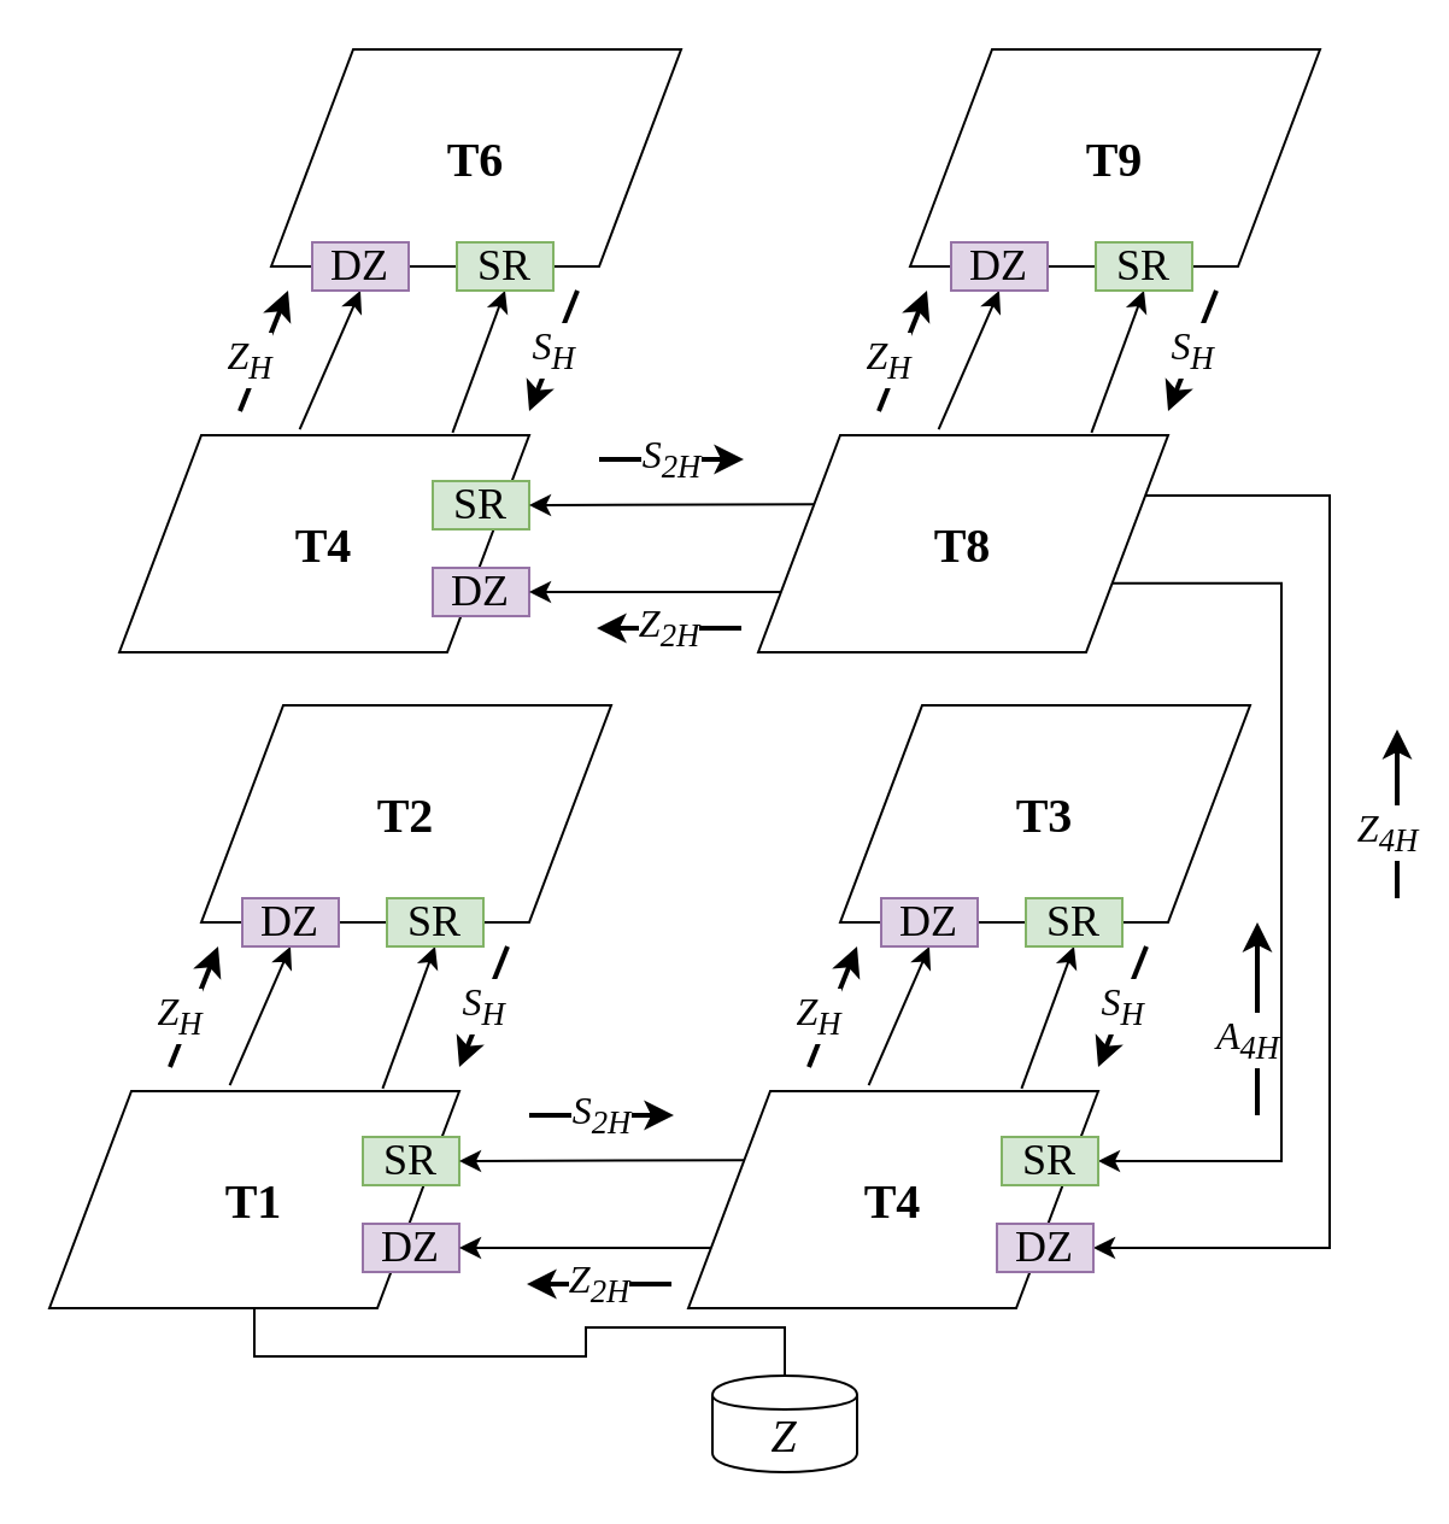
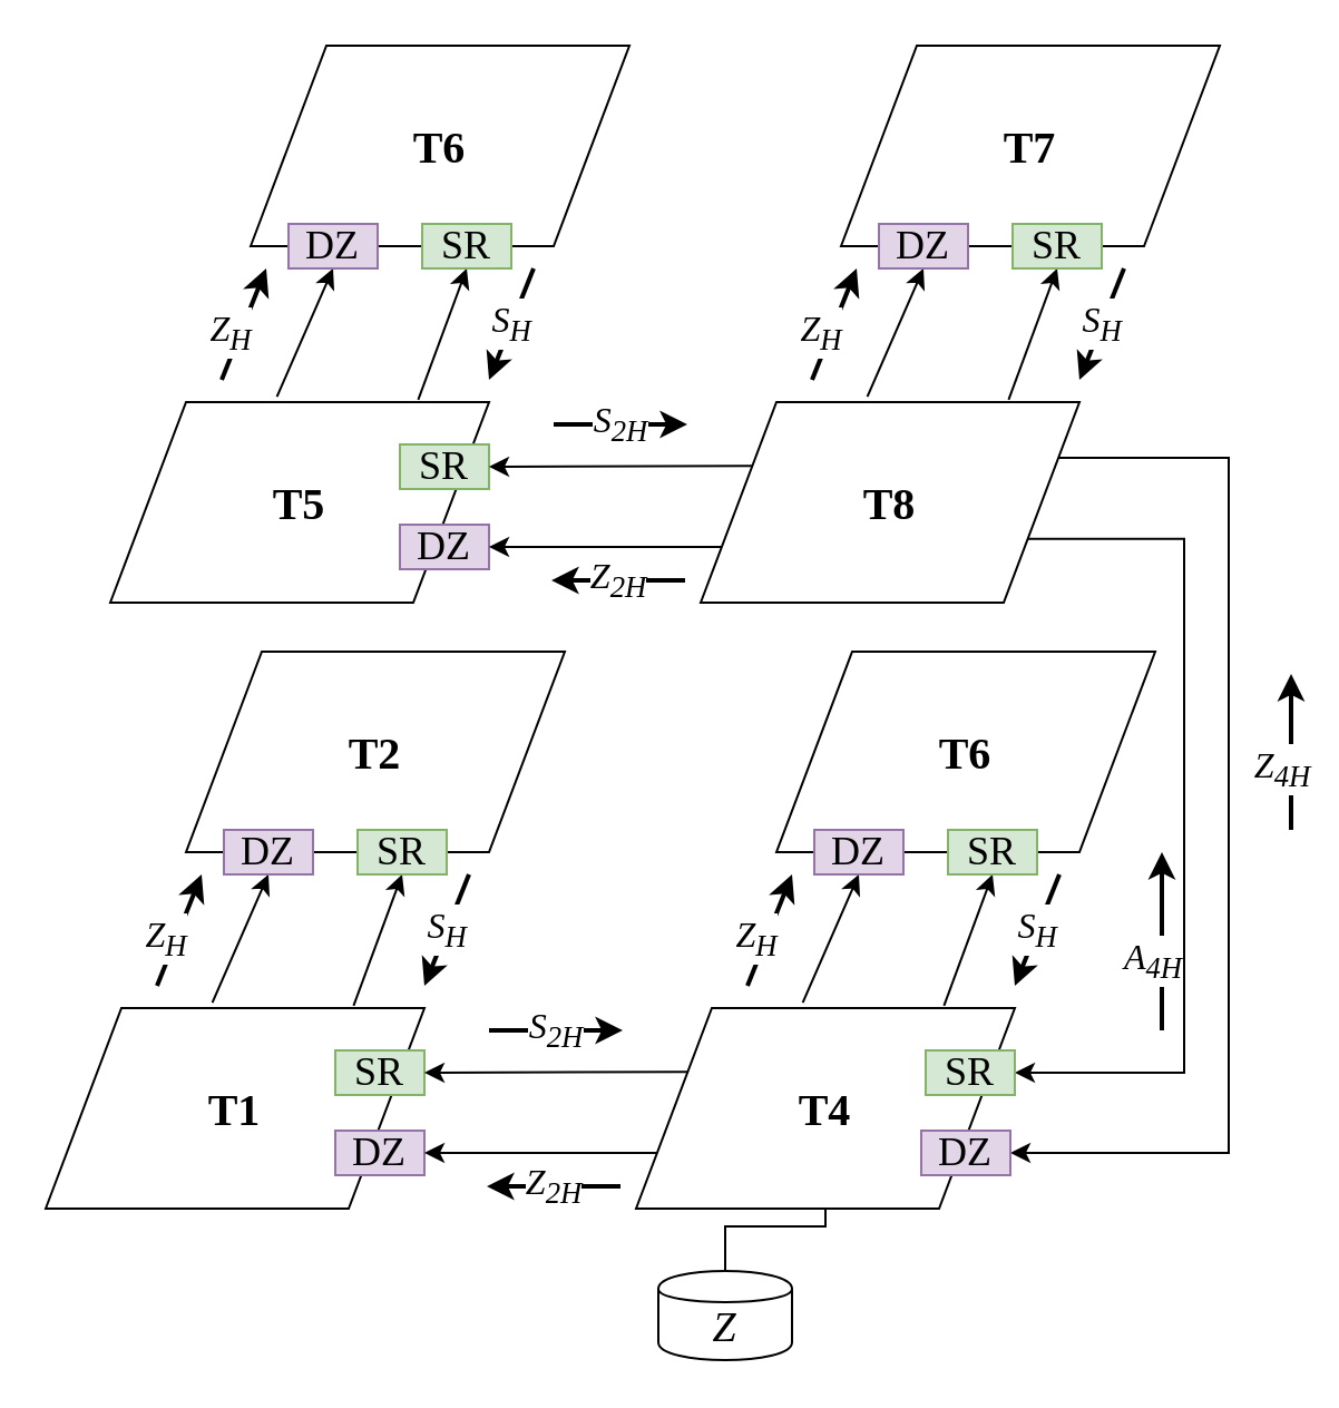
- <mxCell id="21" value="Т9" style="shape=parallelogram;perimeter=parallelogramPerimeter;whiteSpace=wrap;html=1;fontFamily=Times New Roman;fontStyle=1;fontSize=20;" vertex="1" parent="1"><mxGeometry x="377" y="20" width="170" height="90" as="geometry" /></mxCell>
+ <mxCell id="21" value="Т7" style="shape=parallelogram;perimeter=parallelogramPerimeter;whiteSpace=wrap;html=1;fontFamily=Times New Roman;fontStyle=1;fontSize=20;" vertex="1" parent="1"><mxGeometry x="377" y="20" width="170" height="90" as="geometry" /></mxCell>
- <mxCell id="4" value="T4" style="shape=parallelogram;perimeter=parallelogramPerimeter;whiteSpace=wrap;html=1;fontFamily=Times New Roman;fontStyle=1;fontSize=20;" parent="1" vertex="1"><mxGeometry x="49" y="180" width="170" height="90" as="geometry" /></mxCell>
+ <mxCell id="4" value="T5" style="shape=parallelogram;perimeter=parallelogramPerimeter;whiteSpace=wrap;html=1;fontFamily=Times New Roman;fontStyle=1;fontSize=20;" parent="1" vertex="1"><mxGeometry x="49" y="180" width="170" height="90" as="geometry" /></mxCell>
- <mxCell id="43" value="Т3" style="shape=parallelogram;perimeter=parallelogramPerimeter;whiteSpace=wrap;html=1;fontFamily=Times New Roman;fontStyle=1;fontSize=20;" vertex="1" parent="1"><mxGeometry x="348" y="292" width="170" height="90" as="geometry" /></mxCell>
+ <mxCell id="43" value="Т6" style="shape=parallelogram;perimeter=parallelogramPerimeter;whiteSpace=wrap;html=1;fontFamily=Times New Roman;fontStyle=1;fontSize=20;" vertex="1" parent="1"><mxGeometry x="348" y="292" width="170" height="90" as="geometry" /></mxCell>
- <mxCell id="52" style="edgeStyle=orthogonalEdgeStyle;rounded=0;jumpStyle=arc;orthogonalLoop=1;jettySize=auto;html=1;exitX=0.5;exitY=0;exitDx=0;exitDy=0;fontFamily=Times New Roman;fontSize=19;endArrow=none;endFill=0;" edge="1" parent="1" source="53" target="28"><mxGeometry relative="1" as="geometry" /></mxCell>
+ <mxCell id="52" style="edgeStyle=orthogonalEdgeStyle;rounded=0;jumpStyle=arc;orthogonalLoop=1;jettySize=auto;html=1;exitX=0.5;exitY=0;exitDx=0;exitDy=0;fontFamily=Times New Roman;fontSize=19;endArrow=none;endFill=0;" edge="1" parent="1" source="53" target="42"><mxGeometry relative="1" as="geometry" /></mxCell>
